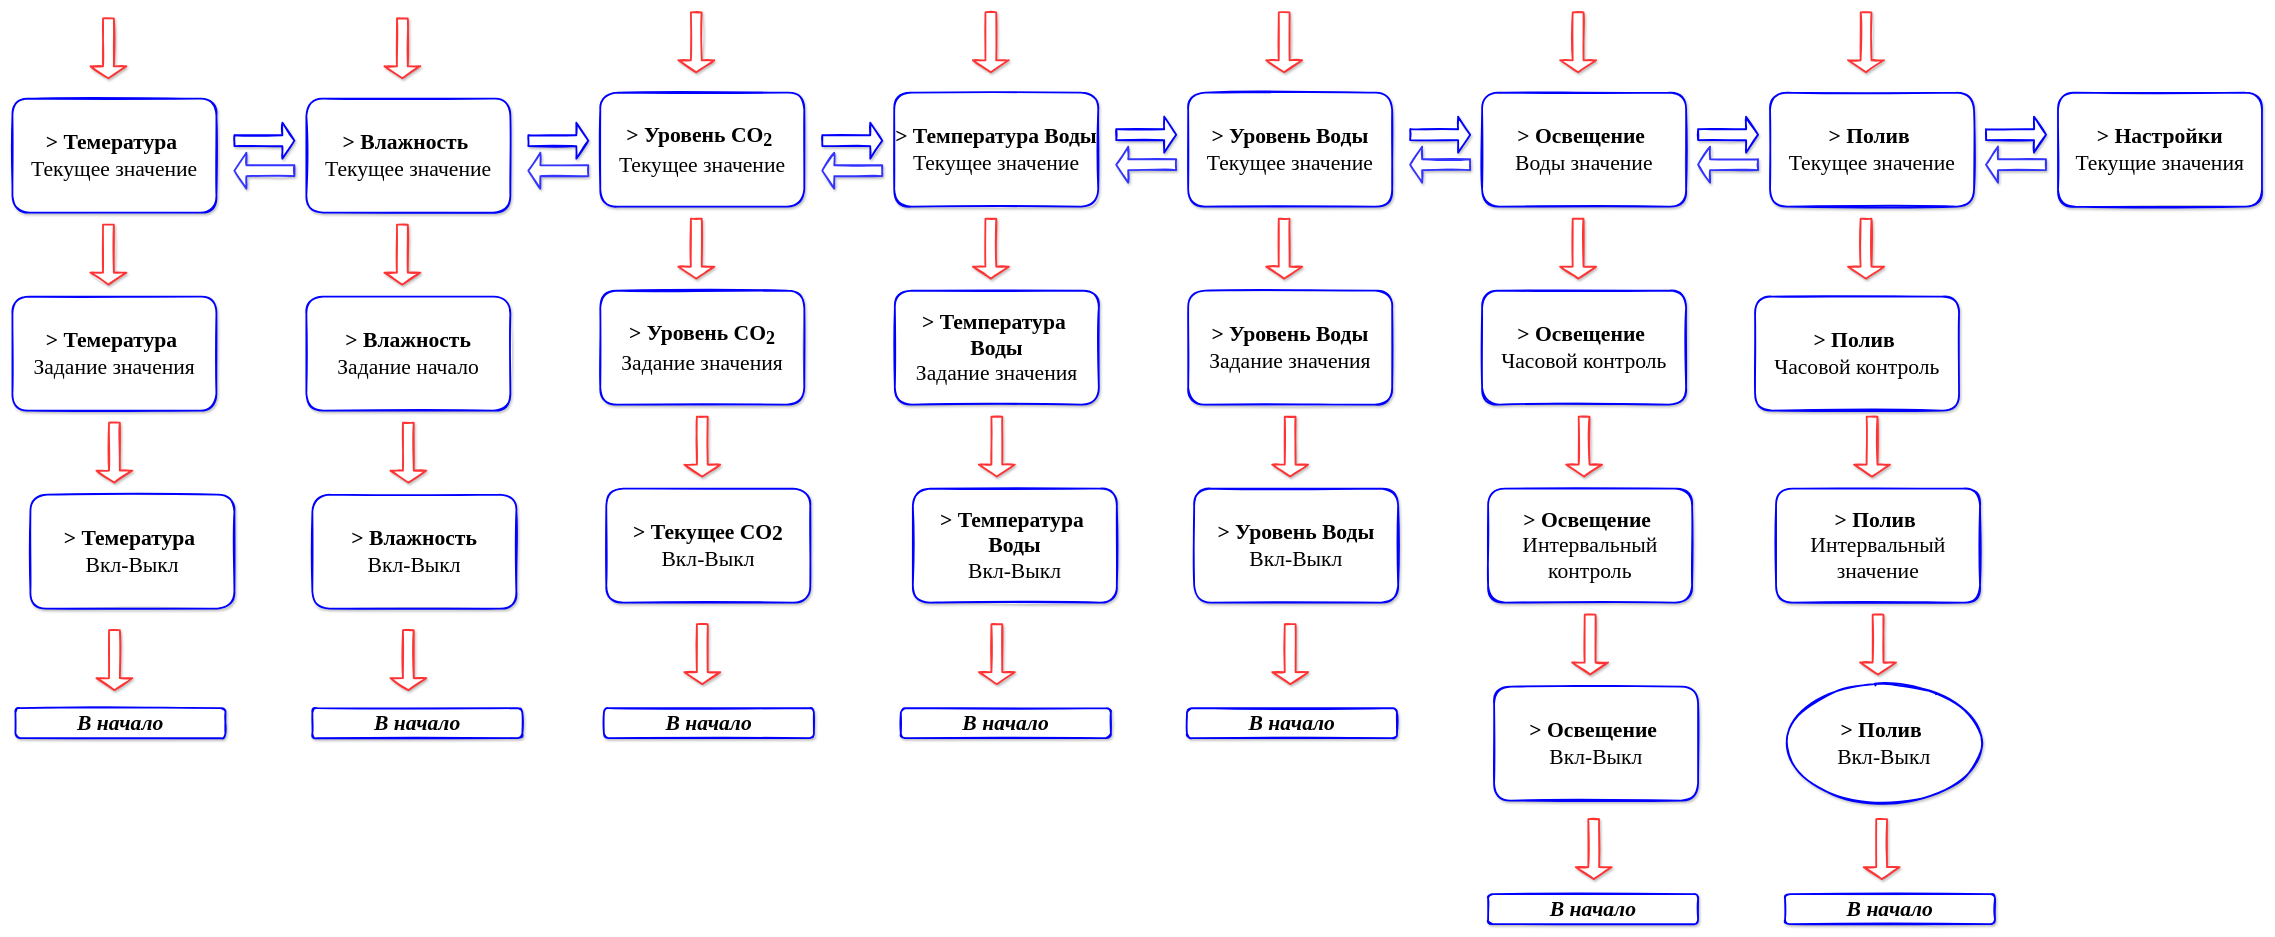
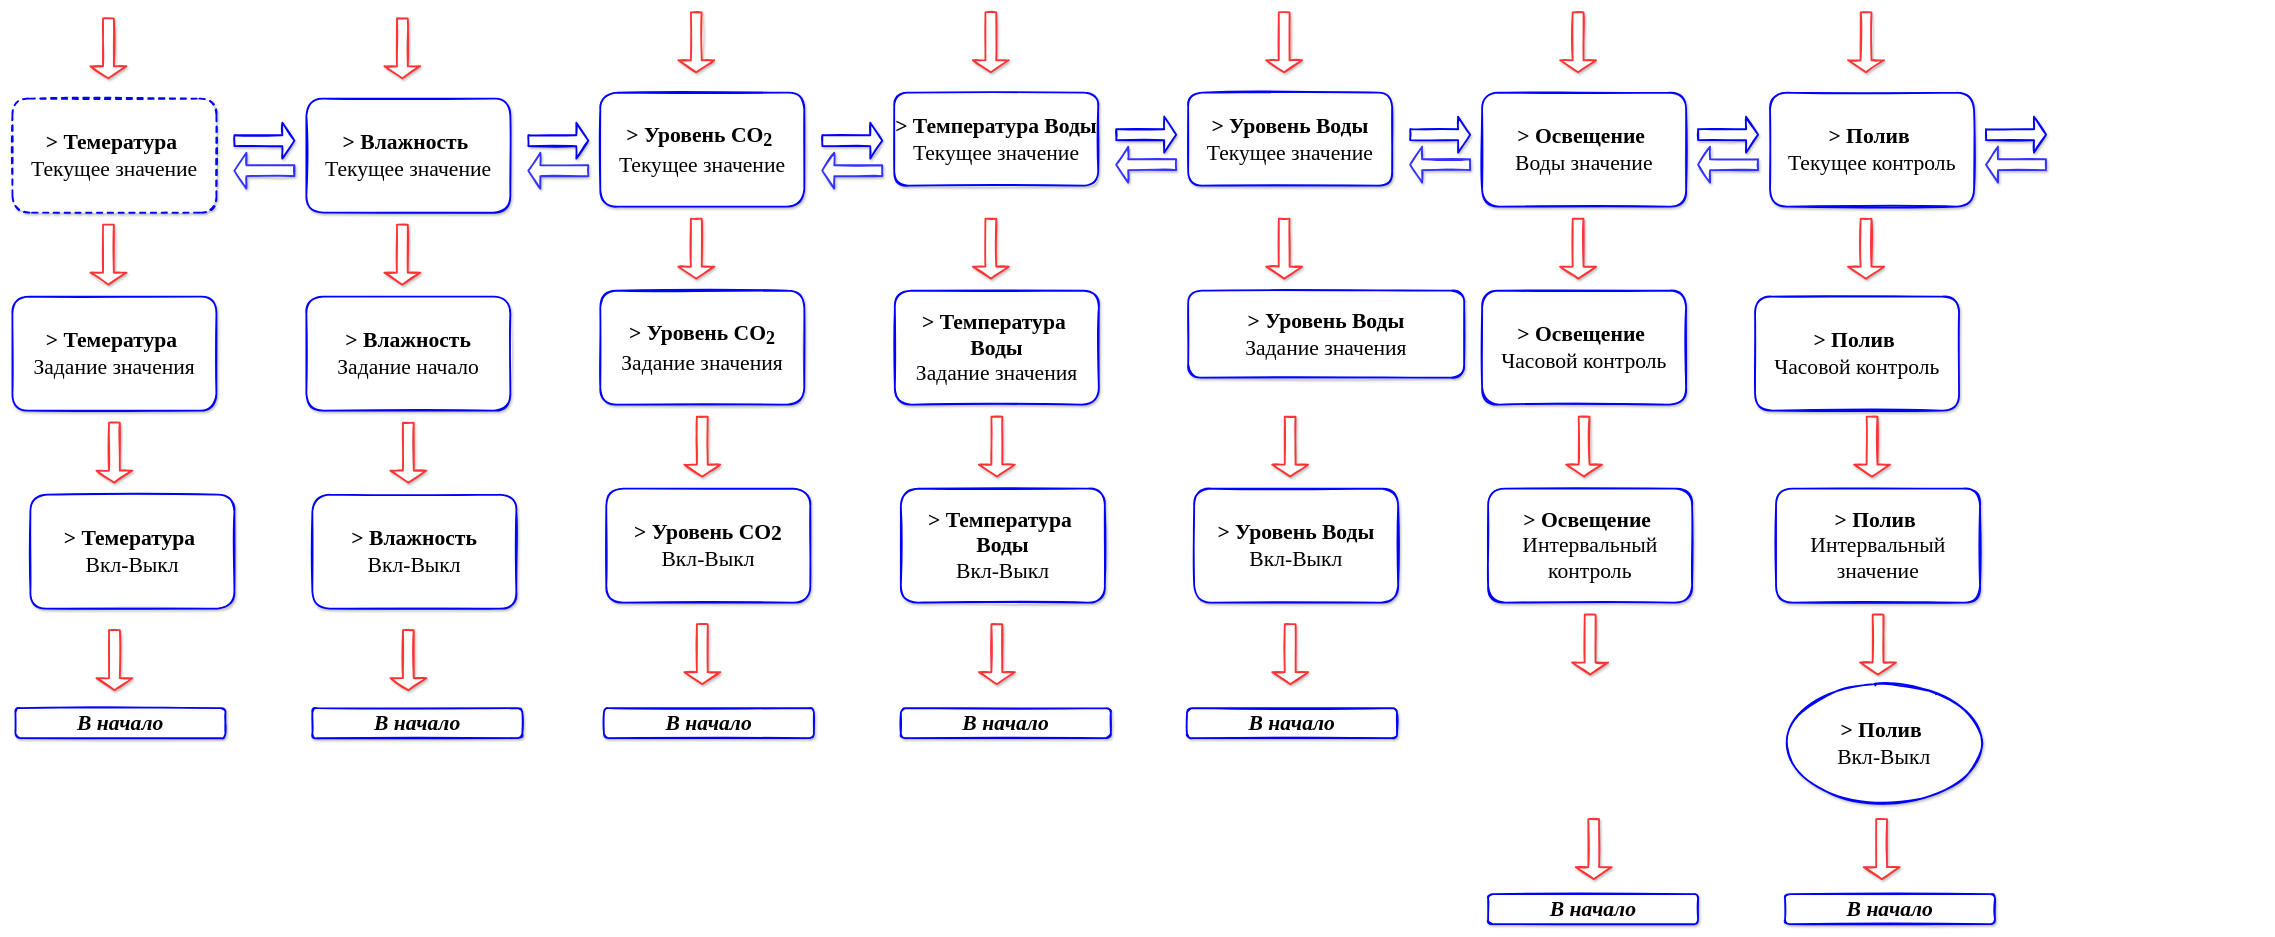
- <mxCell id="23" value="&lt;b style=&quot;font-family: &amp;#34;garamond&amp;#34; ; font-size: 36px&quot;&gt;&amp;gt;&amp;nbsp;&lt;/b&gt;&lt;b style=&quot;font-family: &amp;#34;garamond&amp;#34; ; font-size: 36px&quot;&gt;Температура Воды&lt;br&gt;&lt;/b&gt;&lt;span style=&quot;font-family: &amp;#34;garamond&amp;#34; ; font-size: 36px&quot;&gt;Текущее значение&lt;/span&gt;" style="rounded=1;whiteSpace=wrap;html=1;strokeColor=#0000FF;gradientColor=#ffffff;shadow=1;sketch=1;glass=0;strokeWidth=3;" vertex="1" parent="1"><mxGeometry x="1490" y="154" width="340" height="190" as="geometry" /></mxCell>
+ <mxCell id="23" value="&lt;b style=&quot;font-family: &amp;#34;garamond&amp;#34; ; font-size: 36px&quot;&gt;&amp;gt;&amp;nbsp;&lt;/b&gt;&lt;b style=&quot;font-family: &amp;#34;garamond&amp;#34; ; font-size: 36px&quot;&gt;Температура Воды&lt;br&gt;&lt;/b&gt;&lt;span style=&quot;font-family: &amp;#34;garamond&amp;#34; ; font-size: 36px&quot;&gt;Текущее значение&lt;/span&gt;" style="rounded=1;whiteSpace=wrap;html=1;strokeColor=#0000FF;gradientColor=#ffffff;shadow=1;sketch=1;glass=0;strokeWidth=3;" vertex="1" parent="1"><mxGeometry x="1490" y="154" width="340" height="155" as="geometry" /></mxCell>
- <mxCell id="18" value="&lt;b style=&quot;font-family: &amp;#34;garamond&amp;#34; ; font-size: 36px&quot;&gt;&amp;gt;&amp;nbsp;&lt;/b&gt;&lt;font style=&quot;font-size: 36px&quot; face=&quot;Garamond&quot;&gt;&lt;b&gt;Уровень Воды&lt;br&gt;&lt;/b&gt;Текущее значение&lt;/font&gt;" style="rounded=1;whiteSpace=wrap;html=1;strokeColor=#0000FF;gradientColor=#ffffff;shadow=1;sketch=1;glass=0;strokeWidth=3;" vertex="1" parent="1"><mxGeometry x="1980" y="154" width="340" height="190" as="geometry" /></mxCell>
+ <mxCell id="18" value="&lt;b style=&quot;font-family: &amp;#34;garamond&amp;#34; ; font-size: 36px&quot;&gt;&amp;gt;&amp;nbsp;&lt;/b&gt;&lt;font style=&quot;font-size: 36px&quot; face=&quot;Garamond&quot;&gt;&lt;b&gt;Уровень Воды&lt;br&gt;&lt;/b&gt;Текущее значение&lt;/font&gt;" style="rounded=1;whiteSpace=wrap;html=1;strokeColor=#0000FF;gradientColor=#ffffff;shadow=1;sketch=1;glass=0;strokeWidth=3;" vertex="1" parent="1"><mxGeometry x="1980" y="154" width="340" height="155" as="geometry" /></mxCell>
- <mxCell id="33" value="&lt;b style=&quot;font-family: &amp;#34;garamond&amp;#34; ; font-size: 36px&quot;&gt;&amp;gt;&amp;nbsp;&lt;/b&gt;&lt;font style=&quot;font-size: 36px&quot; face=&quot;Garamond&quot;&gt;&lt;b&gt;Полив&amp;nbsp;&lt;/b&gt;&lt;br&gt;Текущее значение&lt;/font&gt;" style="rounded=1;whiteSpace=wrap;html=1;strokeColor=#0000FF;gradientColor=#ffffff;shadow=1;sketch=1;glass=0;strokeWidth=3;" vertex="1" parent="1"><mxGeometry x="2950" y="154" width="340" height="190" as="geometry" /></mxCell>
+ <mxCell id="33" value="&lt;b style=&quot;font-family: &amp;#34;garamond&amp;#34; ; font-size: 36px&quot;&gt;&amp;gt;&amp;nbsp;&lt;/b&gt;&lt;font style=&quot;font-size: 36px&quot; face=&quot;Garamond&quot;&gt;&lt;b&gt;Полив&amp;nbsp;&lt;/b&gt;&lt;br&gt;Текущее контроль&lt;/font&gt;" style="rounded=1;whiteSpace=wrap;html=1;strokeColor=#0000FF;gradientColor=#ffffff;shadow=1;sketch=1;glass=0;strokeWidth=3;" vertex="1" parent="1"><mxGeometry x="2950" y="154" width="340" height="190" as="geometry" /></mxCell>
- <mxCell id="42" value="&lt;b style=&quot;font-family: &amp;#34;garamond&amp;#34; ; font-size: 36px&quot;&gt;&amp;gt; Настройки&lt;/b&gt;&lt;font style=&quot;font-size: 36px&quot; face=&quot;Garamond&quot;&gt;&lt;br&gt;Текущие значения&lt;/font&gt;" style="rounded=1;whiteSpace=wrap;html=1;strokeColor=#0000FF;gradientColor=#ffffff;shadow=1;sketch=1;glass=0;strokeWidth=3;" vertex="1" parent="1"><mxGeometry x="3430" y="154" width="340" height="190" as="geometry" /></mxCell>
- <mxCell id="2" value="&lt;font style=&quot;font-size: 36px&quot; face=&quot;Garamond&quot;&gt;&lt;b&gt;&amp;gt; Темература&amp;nbsp;&lt;/b&gt;&lt;br&gt;Текущее значение&lt;/font&gt;" style="rounded=1;whiteSpace=wrap;html=1;strokeColor=#0000FF;gradientColor=#ffffff;shadow=1;sketch=1;glass=0;strokeWidth=3;" vertex="1" parent="1"><mxGeometry x="20" y="164" width="340" height="190" as="geometry" /></mxCell>
+ <mxCell id="2" value="&lt;font style=&quot;font-size: 36px&quot; face=&quot;Garamond&quot;&gt;&lt;b&gt;&amp;gt; Темература&amp;nbsp;&lt;/b&gt;&lt;br&gt;Текущее значение&lt;/font&gt;" style="rounded=1;whiteSpace=wrap;html=1;strokeColor=#0000FF;gradientColor=#ffffff;shadow=1;sketch=1;glass=0;strokeWidth=3;dashed=1;" vertex="1" parent="1"><mxGeometry x="20" y="164" width="340" height="190" as="geometry" /></mxCell>
- <mxCell id="20" value="&lt;b style=&quot;font-family: &amp;#34;garamond&amp;#34; ; font-size: 36px&quot;&gt;&amp;gt;&amp;nbsp;&lt;/b&gt;&lt;b style=&quot;font-family: &amp;#34;garamond&amp;#34; ; font-size: 36px&quot;&gt;Уровень Воды&lt;br&gt;&lt;/b&gt;&lt;span style=&quot;font-family: &amp;#34;garamond&amp;#34; ; font-size: 36px&quot;&gt;Задание значения&lt;/span&gt;" style="rounded=1;whiteSpace=wrap;html=1;strokeColor=#0000FF;gradientColor=#ffffff;shadow=1;sketch=1;glass=0;strokeWidth=3;" vertex="1" parent="1"><mxGeometry x="1980" y="484" width="340" height="190" as="geometry" /></mxCell>
+ <mxCell id="20" value="&lt;b style=&quot;font-family: &amp;#34;garamond&amp;#34; ; font-size: 36px&quot;&gt;&amp;gt;&amp;nbsp;&lt;/b&gt;&lt;b style=&quot;font-family: &amp;#34;garamond&amp;#34; ; font-size: 36px&quot;&gt;Уровень Воды&lt;br&gt;&lt;/b&gt;&lt;span style=&quot;font-family: &amp;#34;garamond&amp;#34; ; font-size: 36px&quot;&gt;Задание значения&lt;/span&gt;" style="rounded=1;whiteSpace=wrap;html=1;strokeColor=#0000FF;gradientColor=#ffffff;shadow=1;sketch=1;glass=0;strokeWidth=3;" vertex="1" parent="1"><mxGeometry x="1980" y="484" width="460" height="145" as="geometry" /></mxCell>
- <mxCell id="17" value="&lt;b style=&quot;font-family: &amp;#34;garamond&amp;#34; ; font-size: 36px&quot;&gt;&amp;gt;&amp;nbsp;&lt;/b&gt;&lt;span style=&quot;font-family: &amp;#34;garamond&amp;#34;&quot;&gt;&lt;b style=&quot;font-size: 36px&quot;&gt;Текущее СО&lt;/b&gt;&lt;sub&gt;&lt;b style=&quot;font-size: 36px&quot;&gt;2&lt;/b&gt;&lt;span style=&quot;font-size: 30px&quot;&gt;&lt;b&gt;&lt;br&gt;&lt;/b&gt;&lt;/span&gt;&lt;/sub&gt;&lt;/span&gt;&lt;span style=&quot;font-family: &amp;#34;garamond&amp;#34; ; font-size: 36px&quot;&gt;Вкл-Выкл&lt;/span&gt;" style="rounded=1;whiteSpace=wrap;html=1;strokeColor=#0000FF;gradientColor=#ffffff;shadow=1;sketch=1;glass=0;strokeWidth=3;" vertex="1" parent="1"><mxGeometry x="1010" y="814" width="340" height="190" as="geometry" /></mxCell>
+ <mxCell id="17" value="&lt;b style=&quot;font-family: &amp;#34;garamond&amp;#34; ; font-size: 36px&quot;&gt;&amp;gt;&amp;nbsp;&lt;/b&gt;&lt;span style=&quot;font-family: &amp;#34;garamond&amp;#34;&quot;&gt;&lt;b style=&quot;font-size: 36px&quot;&gt;Уровень СО&lt;/b&gt;&lt;sub&gt;&lt;b style=&quot;font-size: 36px&quot;&gt;2&lt;/b&gt;&lt;span style=&quot;font-size: 30px&quot;&gt;&lt;b&gt;&lt;br&gt;&lt;/b&gt;&lt;/span&gt;&lt;/sub&gt;&lt;/span&gt;&lt;span style=&quot;font-family: &amp;#34;garamond&amp;#34; ; font-size: 36px&quot;&gt;Вкл-Выкл&lt;/span&gt;" style="rounded=1;whiteSpace=wrap;html=1;strokeColor=#0000FF;gradientColor=#ffffff;shadow=1;sketch=1;glass=0;strokeWidth=3;" vertex="1" parent="1"><mxGeometry x="1010" y="814" width="340" height="190" as="geometry" /></mxCell>
- <mxCell id="27" value="&lt;b style=&quot;font-family: &amp;#34;garamond&amp;#34; ; font-size: 36px&quot;&gt;&amp;gt;&amp;nbsp;&lt;/b&gt;&lt;b style=&quot;font-family: &amp;#34;garamond&amp;#34; ; font-size: 36px&quot;&gt;Температура&lt;/b&gt;&lt;b style=&quot;font-family: &amp;#34;garamond&amp;#34; ; font-size: 36px&quot;&gt;&amp;nbsp; Воды&lt;br&gt;&lt;/b&gt;&lt;span style=&quot;font-family: &amp;#34;garamond&amp;#34; ; font-size: 36px&quot;&gt;Вкл-Выкл&lt;/span&gt;" style="rounded=1;whiteSpace=wrap;html=1;strokeColor=#0000FF;gradientColor=#ffffff;shadow=1;sketch=1;glass=0;strokeWidth=3;" vertex="1" parent="1"><mxGeometry x="1521" y="814" width="340" height="190" as="geometry" /></mxCell>
+ <mxCell id="27" value="&lt;b style=&quot;font-family: &amp;#34;garamond&amp;#34; ; font-size: 36px&quot;&gt;&amp;gt;&amp;nbsp;&lt;/b&gt;&lt;b style=&quot;font-family: &amp;#34;garamond&amp;#34; ; font-size: 36px&quot;&gt;Температура&lt;/b&gt;&lt;b style=&quot;font-family: &amp;#34;garamond&amp;#34; ; font-size: 36px&quot;&gt;&amp;nbsp; Воды&lt;br&gt;&lt;/b&gt;&lt;span style=&quot;font-family: &amp;#34;garamond&amp;#34; ; font-size: 36px&quot;&gt;Вкл-Выкл&lt;/span&gt;" style="rounded=1;whiteSpace=wrap;html=1;strokeColor=#0000FF;gradientColor=#ffffff;shadow=1;sketch=1;glass=0;strokeWidth=3;" vertex="1" parent="1"><mxGeometry x="1501" y="814" width="340" height="190" as="geometry" /></mxCell>
- <mxCell id="39" value="&lt;b style=&quot;font-family: &amp;#34;garamond&amp;#34; ; font-size: 36px&quot;&gt;&amp;gt;&amp;nbsp;&lt;/b&gt;&lt;b style=&quot;font-family: &amp;#34;garamond&amp;#34; ; font-size: 36px&quot;&gt;Освещение&lt;/b&gt;&lt;font style=&quot;font-size: 36px&quot; face=&quot;Garamond&quot;&gt;&lt;b&gt;&amp;nbsp;&lt;/b&gt;&lt;br&gt;&lt;/font&gt;&lt;span style=&quot;font-family: &amp;#34;garamond&amp;#34; ; font-size: 36px&quot;&gt;Вкл-Выкл&lt;/span&gt;&lt;font style=&quot;font-size: 36px&quot; face=&quot;Garamond&quot;&gt;&lt;br&gt;&lt;/font&gt;" style="rounded=1;whiteSpace=wrap;html=1;strokeColor=#0000FF;gradientColor=#ffffff;shadow=1;sketch=1;glass=0;strokeWidth=3;" vertex="1" parent="1"><mxGeometry x="2490" y="1144" width="340" height="190" as="geometry" /></mxCell>
